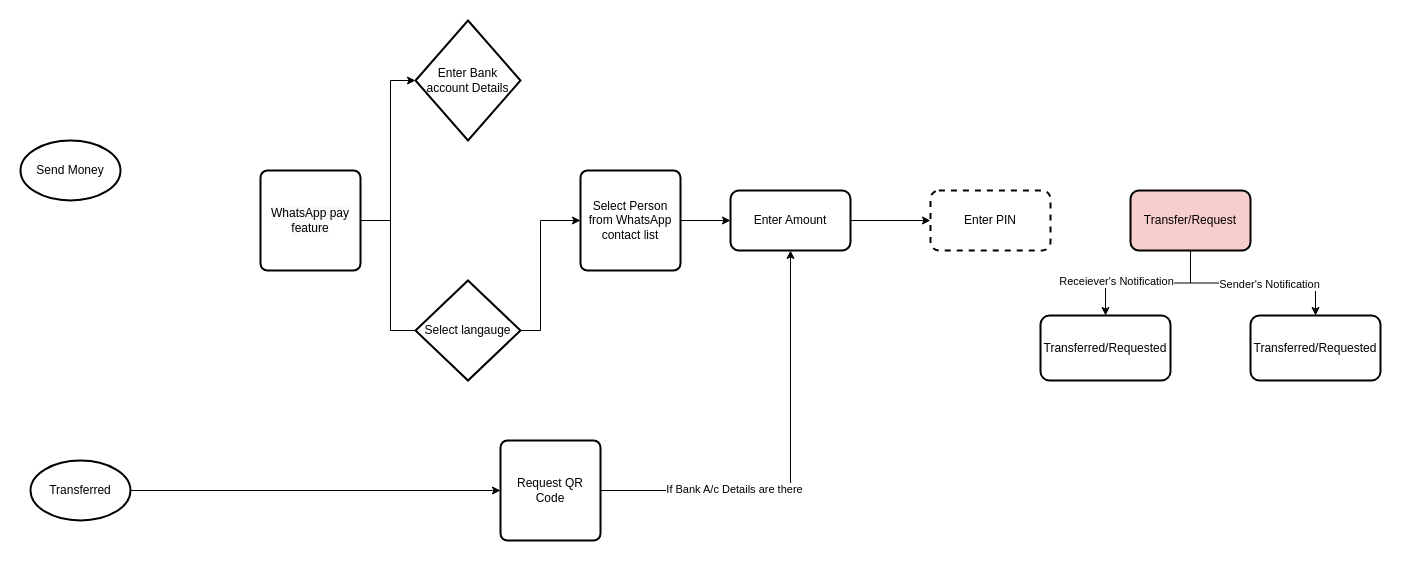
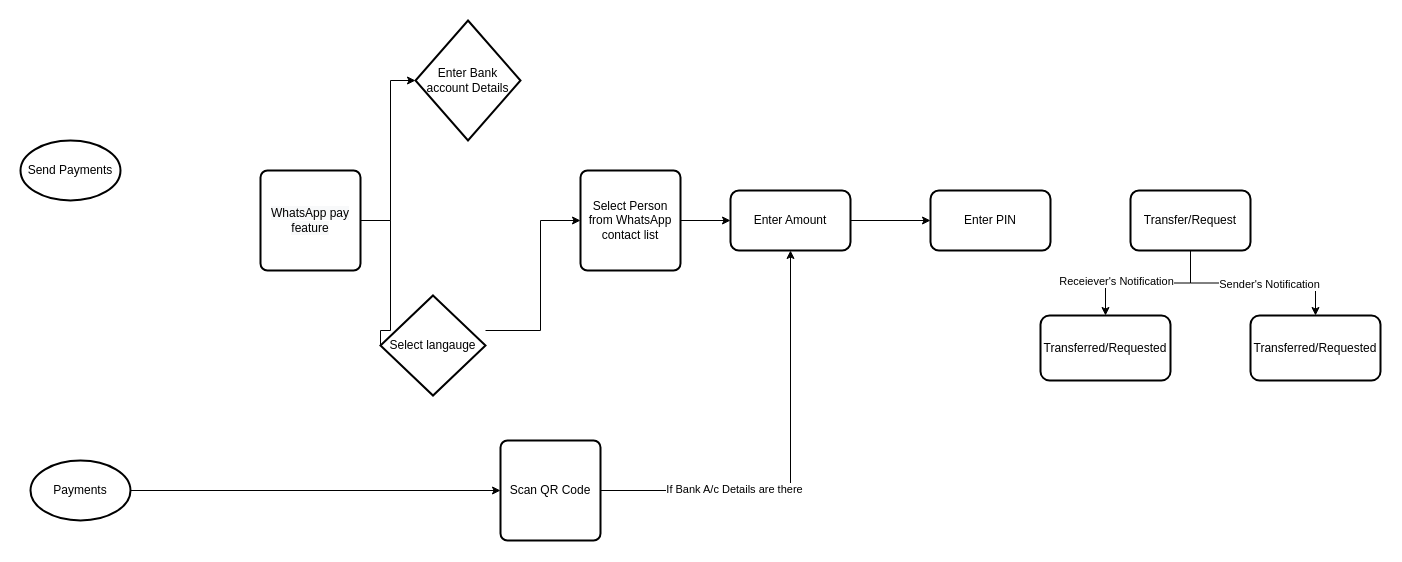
- <mxCell id="18" value="Send Money" style="strokeWidth=2;html=1;shape=mxgraph.flowchart.start_1;whiteSpace=wrap;" vertex="1" parent="1"><mxGeometry x="20" y="140" width="100" height="60" as="geometry" /></mxCell>
+ <mxCell id="18" value="Send Payments" style="strokeWidth=2;html=1;shape=mxgraph.flowchart.start_1;whiteSpace=wrap;" vertex="1" parent="1"><mxGeometry x="20" y="140" width="100" height="60" as="geometry" /></mxCell>
- <mxCell id="8" value="Enter PIN" style="whiteSpace=wrap;html=1;rounded=1;arcSize=14;strokeWidth=2;dashed=1;" vertex="1" parent="1"><mxGeometry x="930" y="190" width="120" height="60" as="geometry" /></mxCell>
+ <mxCell id="8" value="Enter PIN" style="whiteSpace=wrap;html=1;rounded=1;arcSize=14;strokeWidth=2;" vertex="1" parent="1"><mxGeometry x="930" y="190" width="120" height="60" as="geometry" /></mxCell>
- <mxCell id="13" value="Transfer/Request" style="whiteSpace=wrap;html=1;rounded=1;arcSize=14;strokeWidth=2;fillColor=#f8cecc;" vertex="1" parent="1"><mxGeometry x="1130" y="190" width="120" height="60" as="geometry" /></mxCell>
+ <mxCell id="13" value="Transfer/Request" style="whiteSpace=wrap;html=1;rounded=1;arcSize=14;strokeWidth=2;" vertex="1" parent="1"><mxGeometry x="1130" y="190" width="120" height="60" as="geometry" /></mxCell>
- <mxCell id="20" value="Select langauge" style="strokeWidth=2;html=1;shape=mxgraph.flowchart.decision;whiteSpace=wrap;" vertex="1" parent="1"><mxGeometry x="415" y="280" width="105" height="100" as="geometry" /></mxCell>
+ <mxCell id="20" value="Select langauge" style="strokeWidth=2;html=1;shape=mxgraph.flowchart.decision;whiteSpace=wrap;" vertex="1" parent="1"><mxGeometry x="380" y="295" width="105" height="100" as="geometry" /></mxCell>
- <mxCell id="25" value="Transferred" style="strokeWidth=2;html=1;shape=mxgraph.flowchart.start_1;whiteSpace=wrap;" vertex="1" parent="1"><mxGeometry x="30" y="460" width="100" height="60" as="geometry" /></mxCell>
+ <mxCell id="25" value="Payments" style="strokeWidth=2;html=1;shape=mxgraph.flowchart.start_1;whiteSpace=wrap;" vertex="1" parent="1"><mxGeometry x="30" y="460" width="100" height="60" as="geometry" /></mxCell>
- <mxCell id="23" value="Request QR Code" style="rounded=1;whiteSpace=wrap;html=1;absoluteArcSize=1;arcSize=14;strokeWidth=2;" vertex="1" parent="1"><mxGeometry x="500" y="440" width="100" height="100" as="geometry" /></mxCell>
+ <mxCell id="23" value="Scan QR Code" style="rounded=1;whiteSpace=wrap;html=1;absoluteArcSize=1;arcSize=14;strokeWidth=2;" vertex="1" parent="1"><mxGeometry x="500" y="440" width="100" height="100" as="geometry" /></mxCell>
